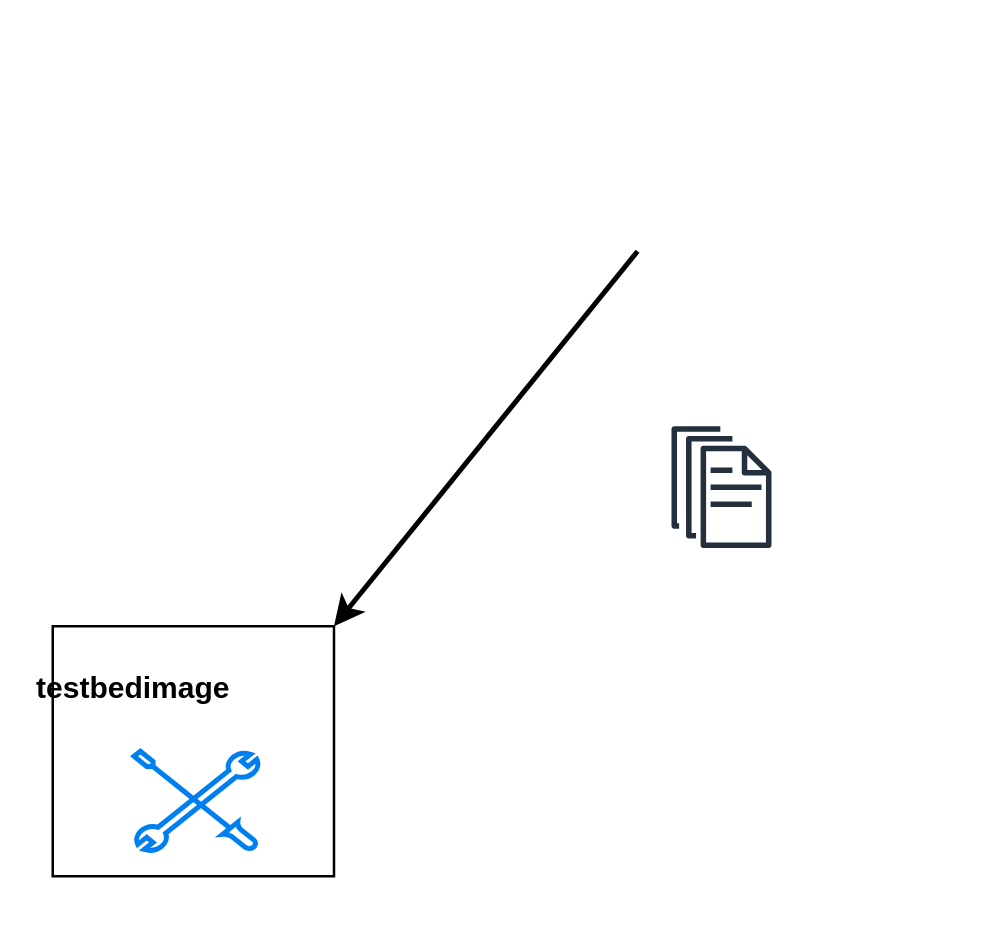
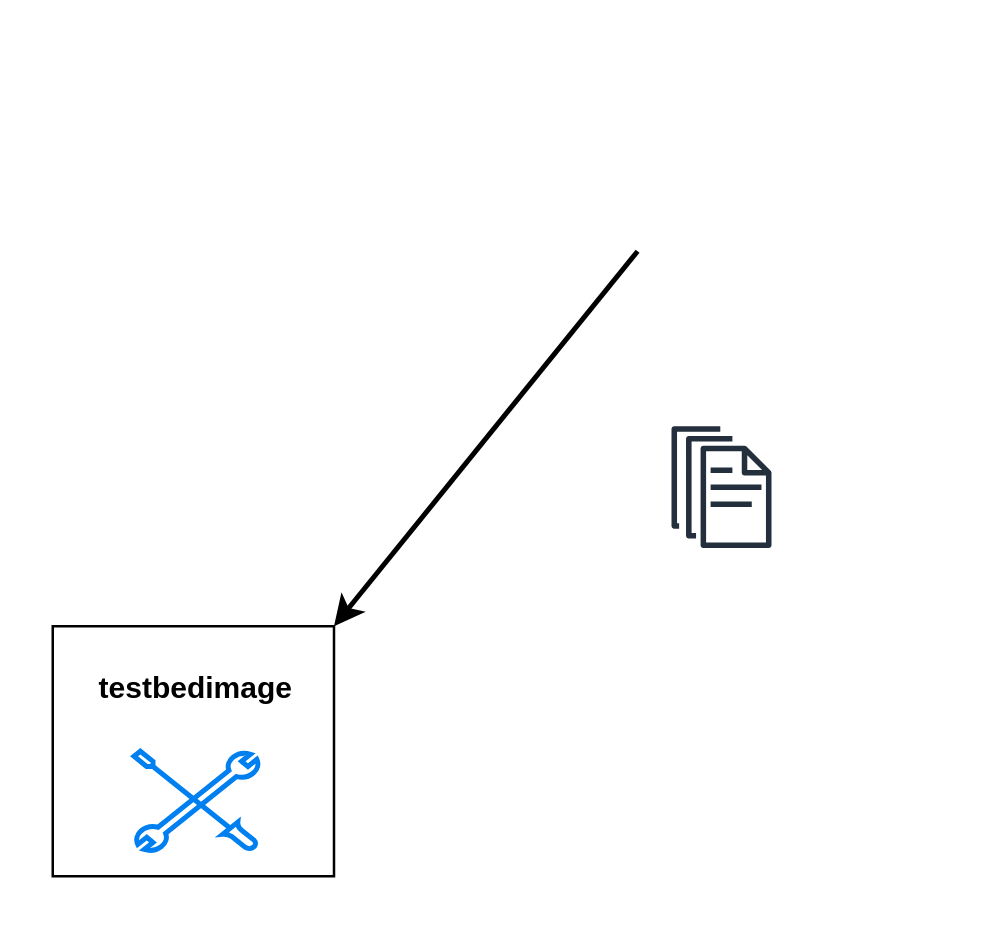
- <mxCell id="6" value="testbedimage" style="text;strokeColor=none;align=center;fillColor=none;html=1;verticalAlign=middle;whiteSpace=wrap;rounded=0;fontStyle=1" vertex="1" parent="1"><mxGeometry x="23" y="260" width="60" height="30" as="geometry" /></mxCell>
+ <mxCell id="6" value="testbedimage" style="text;strokeColor=none;align=center;fillColor=none;html=1;verticalAlign=middle;whiteSpace=wrap;rounded=0;fontStyle=1" vertex="1" parent="1"><mxGeometry x="48" y="260" width="60" height="30" as="geometry" /></mxCell>
